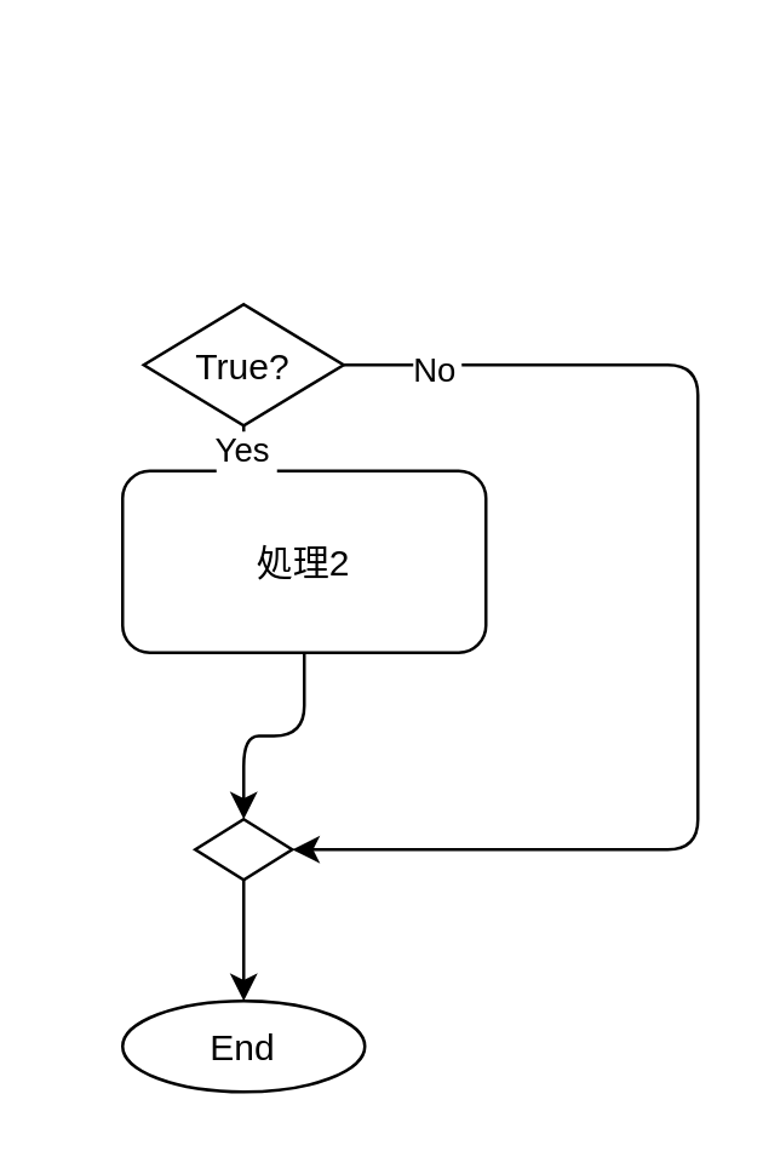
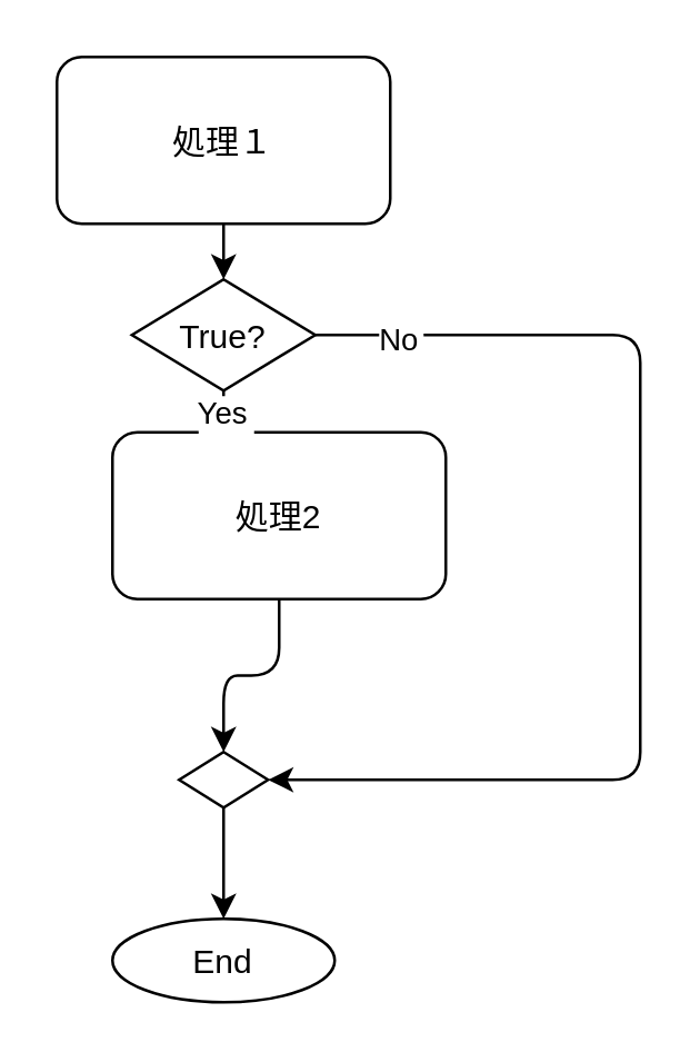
+ <mxCell id="3" value="処理１" style="rounded=1;flipH=0;flipV=0;" parent="1" vertex="1"><mxGeometry x="20" y="20" width="120" height="60" as="geometry" /></mxCell>
+ <mxCell id="2" value="" style="edgeStyle=none;entryX=0.5;entryY=0;entryDx=0;entryDy=0;" parent="1" source="3" target="9" edge="1"><mxGeometry relative="1" as="geometry" /></mxCell>
